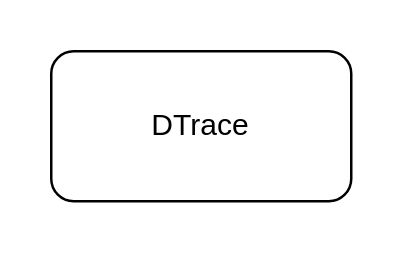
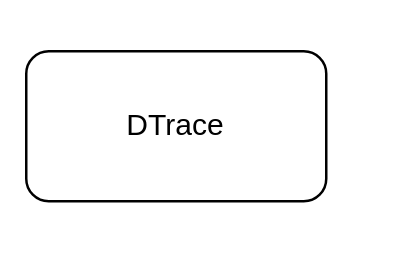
- <mxCell id="2" value="DTrace" style="rounded=1;whiteSpace=wrap;html=1;" vertex="1" parent="1"><mxGeometry x="20" y="20" width="120" height="60" as="geometry" /></mxCell>
+ <mxCell id="2" value="DTrace" style="rounded=1;whiteSpace=wrap;html=1;" vertex="1" parent="1"><mxGeometry x="10" y="20" width="120" height="60" as="geometry" /></mxCell>
